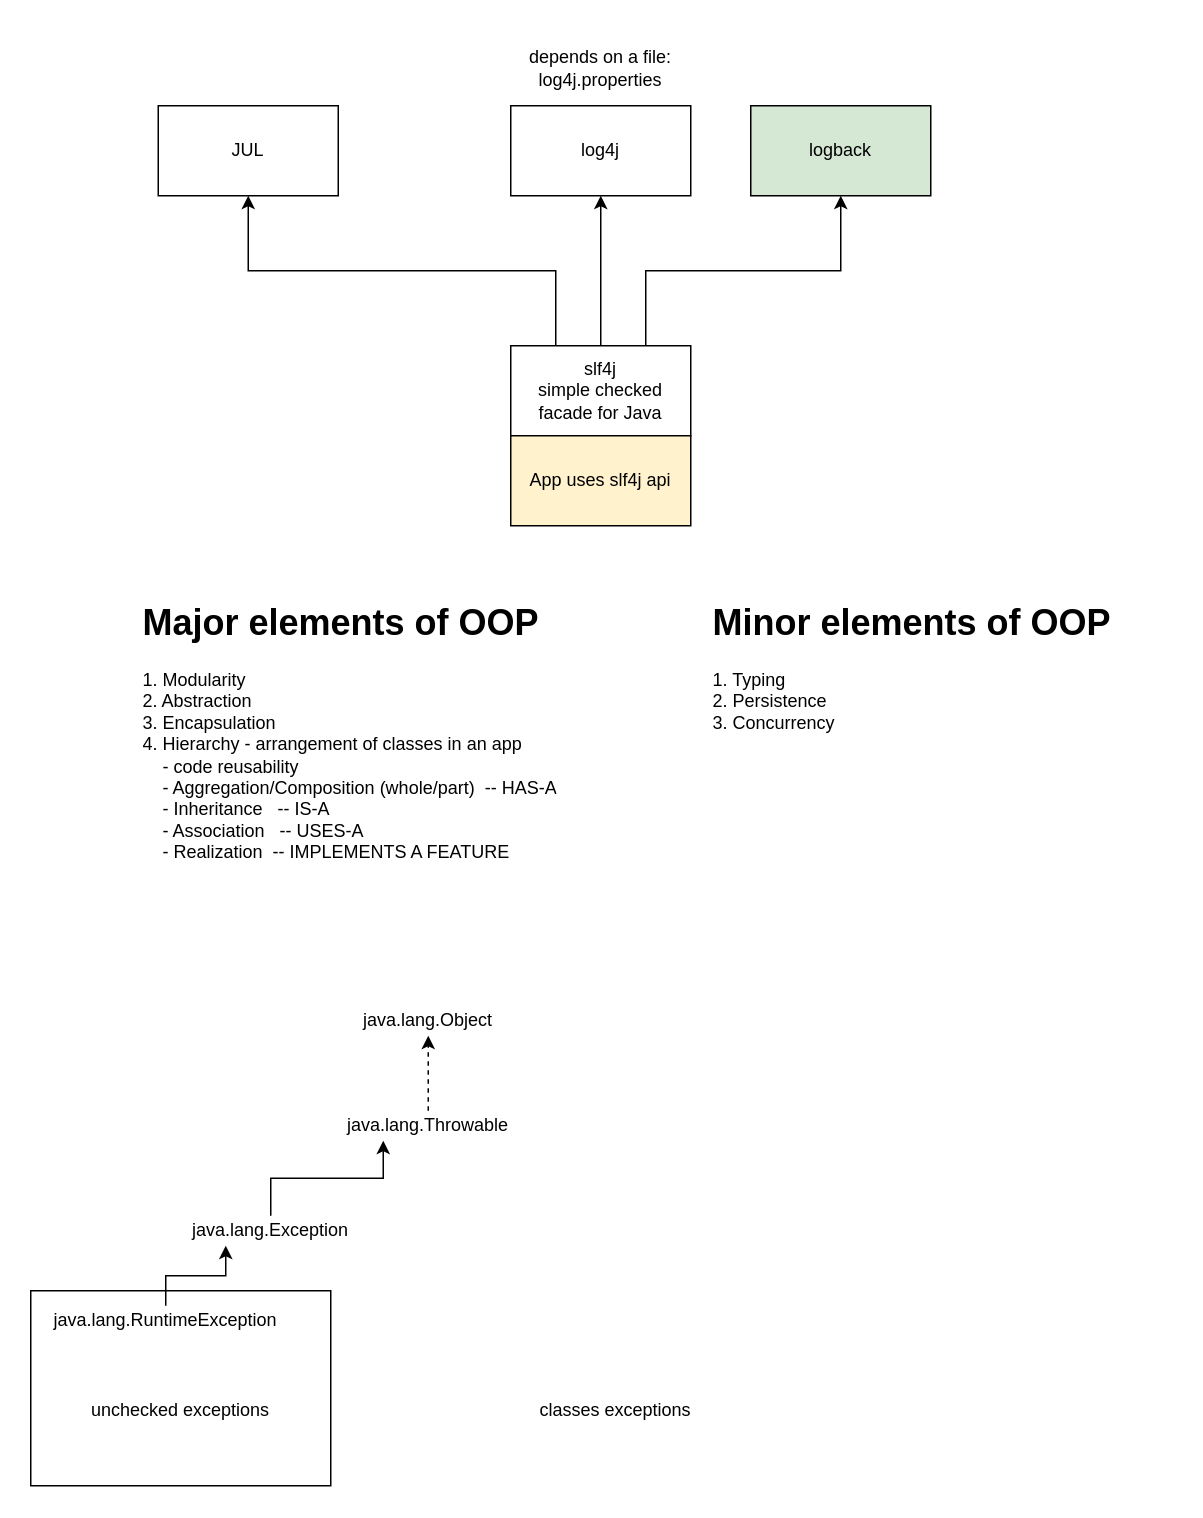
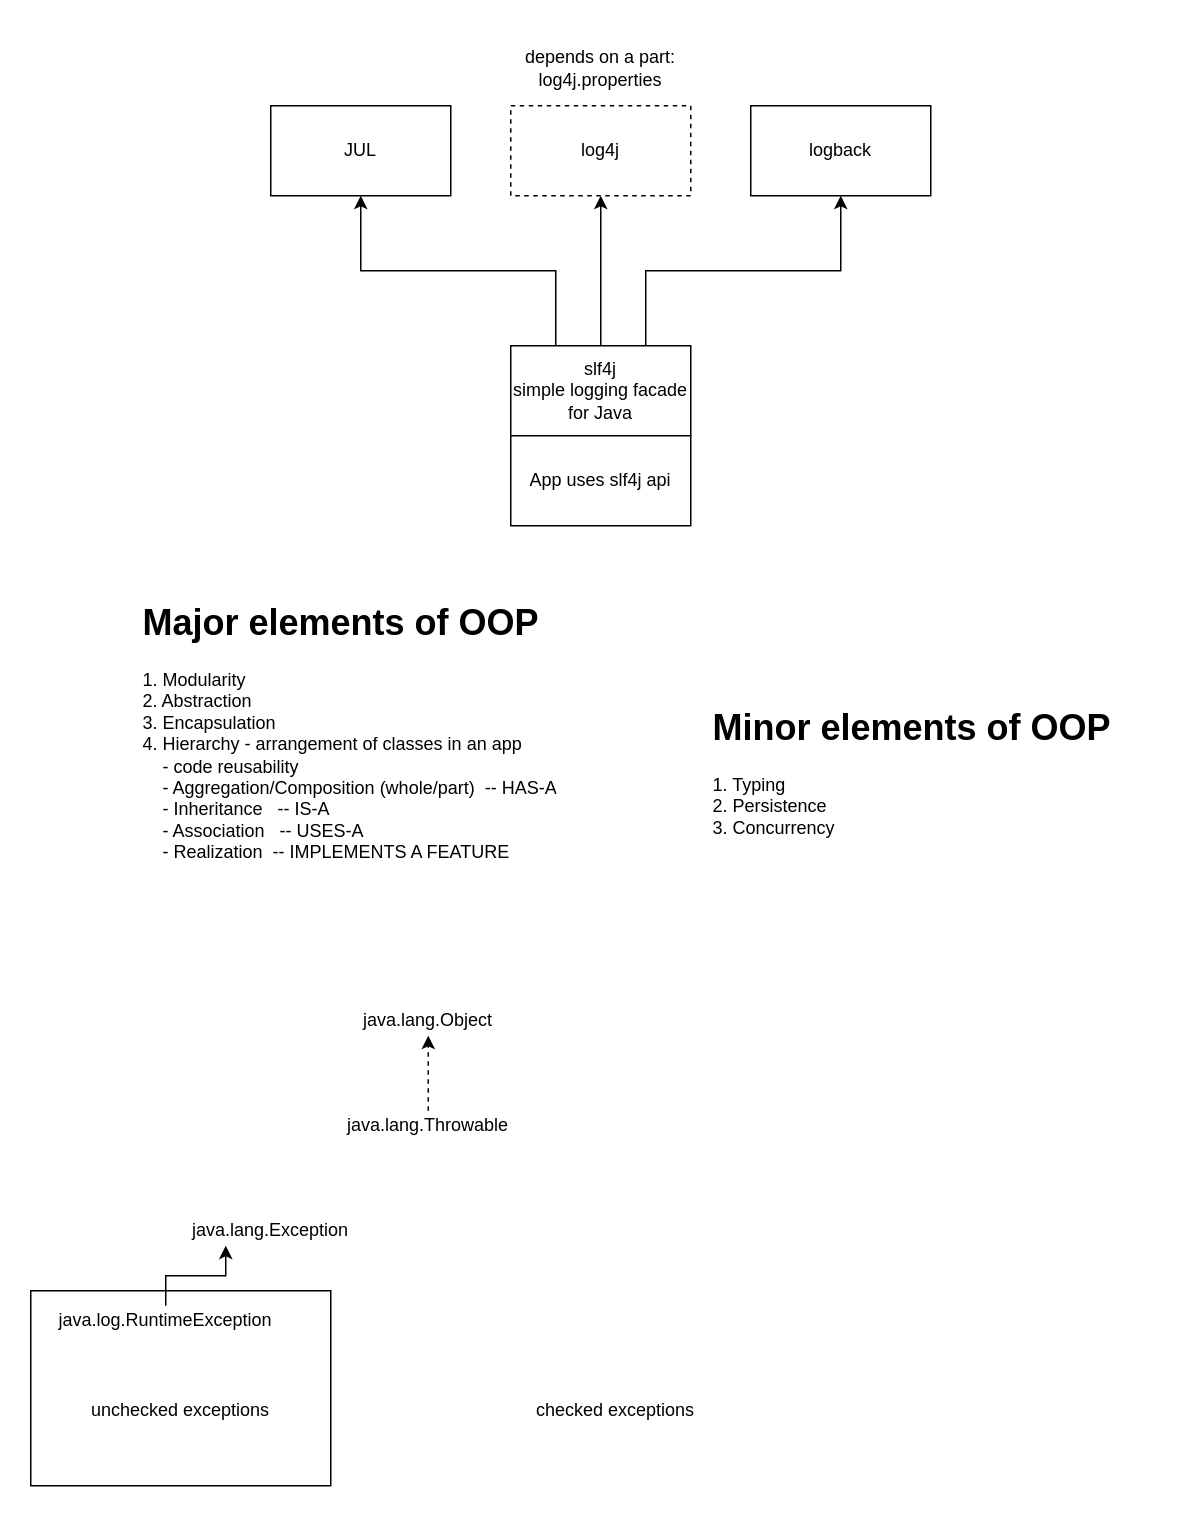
- <mxCell id="11" value="depends on a file:&lt;br&gt;log4j.properties" style="text;html=1;strokeColor=none;fillColor=none;align=center;verticalAlign=middle;whiteSpace=wrap;rounded=0;" parent="1" vertex="1"><mxGeometry x="340" y="20" width="120" height="50" as="geometry" /></mxCell>
+ <mxCell id="11" value="depends on a part:&lt;br&gt;log4j.properties" style="text;html=1;strokeColor=none;fillColor=none;align=center;verticalAlign=middle;whiteSpace=wrap;rounded=0;" parent="1" vertex="1"><mxGeometry x="340" y="20" width="120" height="50" as="geometry" /></mxCell>
- <mxCell id="3" value="JUL" style="rounded=0;whiteSpace=wrap;html=1;" parent="1" vertex="1"><mxGeometry x="105" y="70" width="120" height="60" as="geometry" /></mxCell>
+ <mxCell id="3" value="JUL" style="rounded=0;whiteSpace=wrap;html=1;" parent="1" vertex="1"><mxGeometry x="180" y="70" width="120" height="60" as="geometry" /></mxCell>
- <mxCell id="4" value="log4j" style="rounded=0;whiteSpace=wrap;html=1;" parent="1" vertex="1"><mxGeometry x="340" y="70" width="120" height="60" as="geometry" /></mxCell>
+ <mxCell id="4" value="log4j" style="rounded=0;whiteSpace=wrap;html=1;dashed=1;" parent="1" vertex="1"><mxGeometry x="340" y="70" width="120" height="60" as="geometry" /></mxCell>
- <mxCell id="5" value="logback" style="rounded=0;whiteSpace=wrap;html=1;fillColor=#d5e8d4;" parent="1" vertex="1"><mxGeometry x="500" y="70" width="120" height="60" as="geometry" /></mxCell>
+ <mxCell id="5" value="logback" style="rounded=0;whiteSpace=wrap;html=1;" parent="1" vertex="1"><mxGeometry x="500" y="70" width="120" height="60" as="geometry" /></mxCell>
- <mxCell id="9" value="slf4j&lt;br&gt;simple checked facade for Java" style="rounded=0;whiteSpace=wrap;html=1;" parent="1" vertex="1"><mxGeometry x="340" y="230" width="120" height="60" as="geometry" /></mxCell>
+ <mxCell id="9" value="slf4j&lt;br&gt;simple logging facade for Java" style="rounded=0;whiteSpace=wrap;html=1;" parent="1" vertex="1"><mxGeometry x="340" y="230" width="120" height="60" as="geometry" /></mxCell>
- <mxCell id="10" value="App uses slf4j api" style="rounded=0;whiteSpace=wrap;html=1;fillColor=#fff2cc;" parent="1" vertex="1"><mxGeometry x="340" y="290" width="120" height="60" as="geometry" /></mxCell>
+ <mxCell id="10" value="App uses slf4j api" style="rounded=0;whiteSpace=wrap;html=1;" parent="1" vertex="1"><mxGeometry x="340" y="290" width="120" height="60" as="geometry" /></mxCell>
- <mxCell id="13" value="&lt;h1&gt;Minor elements of OOP&lt;/h1&gt;&lt;div&gt;1. Typing&lt;/div&gt;&lt;div&gt;2. Persistence&lt;/div&gt;&lt;div&gt;3. Concurrency&lt;/div&gt;" style="text;html=1;strokeColor=none;fillColor=none;spacing=5;spacingTop=-20;whiteSpace=wrap;overflow=hidden;rounded=0;" parent="1" vertex="1"><mxGeometry x="470" y="395" width="310" height="110" as="geometry" /></mxCell>
+ <mxCell id="13" value="&lt;h1&gt;Minor elements of OOP&lt;/h1&gt;&lt;div&gt;1. Typing&lt;/div&gt;&lt;div&gt;2. Persistence&lt;/div&gt;&lt;div&gt;3. Concurrency&lt;/div&gt;" style="text;html=1;strokeColor=none;fillColor=none;spacing=5;spacingTop=-20;whiteSpace=wrap;overflow=hidden;rounded=0;" parent="1" vertex="1"><mxGeometry x="470" y="465" width="310" height="110" as="geometry" /></mxCell>
- <mxCell id="17" style="edgeStyle=orthogonalEdgeStyle;rounded=0;orthogonalLoop=1;jettySize=auto;html=1;exitX=0.5;exitY=0;exitDx=0;exitDy=0;entryX=0.25;entryY=1;entryDx=0;entryDy=0;" parent="1" source="18" target="16" edge="1"><mxGeometry relative="1" as="geometry" /></mxCell>
- <mxCell id="20" value="java.lang.RuntimeException" style="text;html=1;strokeColor=none;fillColor=none;align=center;verticalAlign=middle;whiteSpace=wrap;rounded=0;" parent="1" vertex="1"><mxGeometry x="30" y="870" width="160" height="20" as="geometry" /></mxCell>
+ <mxCell id="20" value="java.log.RuntimeException" style="text;html=1;strokeColor=none;fillColor=none;align=center;verticalAlign=middle;whiteSpace=wrap;rounded=0;" parent="1" vertex="1"><mxGeometry x="30" y="870" width="160" height="20" as="geometry" /></mxCell>
- <mxCell id="22" value="classes exceptions" style="text;html=1;strokeColor=none;fillColor=none;align=center;verticalAlign=middle;whiteSpace=wrap;rounded=0;" parent="1" vertex="1"><mxGeometry x="330" y="930" width="160" height="20" as="geometry" /></mxCell>
+ <mxCell id="22" value="checked exceptions" style="text;html=1;strokeColor=none;fillColor=none;align=center;verticalAlign=middle;whiteSpace=wrap;rounded=0;" parent="1" vertex="1"><mxGeometry x="330" y="930" width="160" height="20" as="geometry" /></mxCell>
